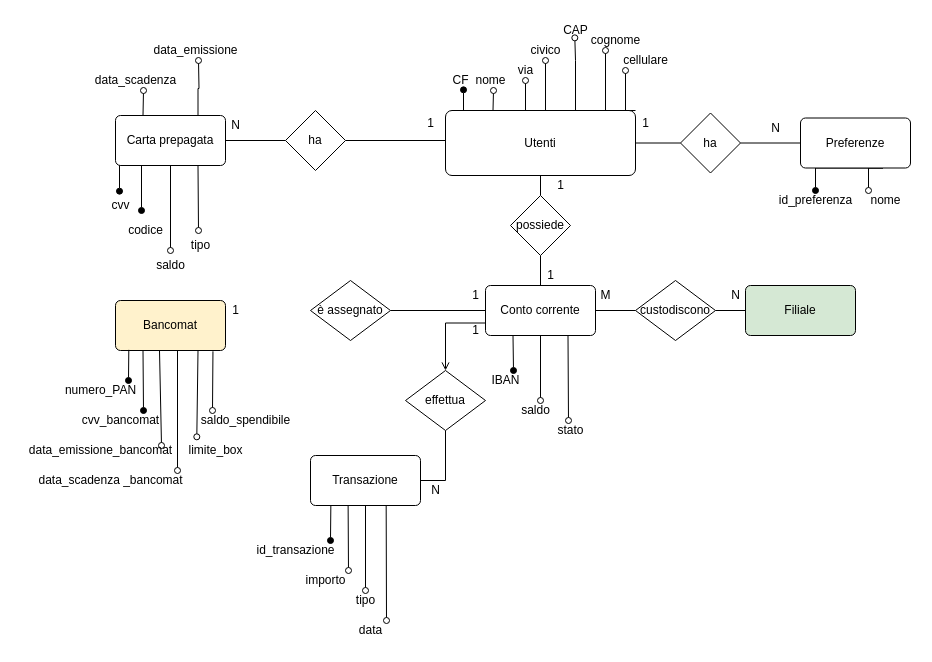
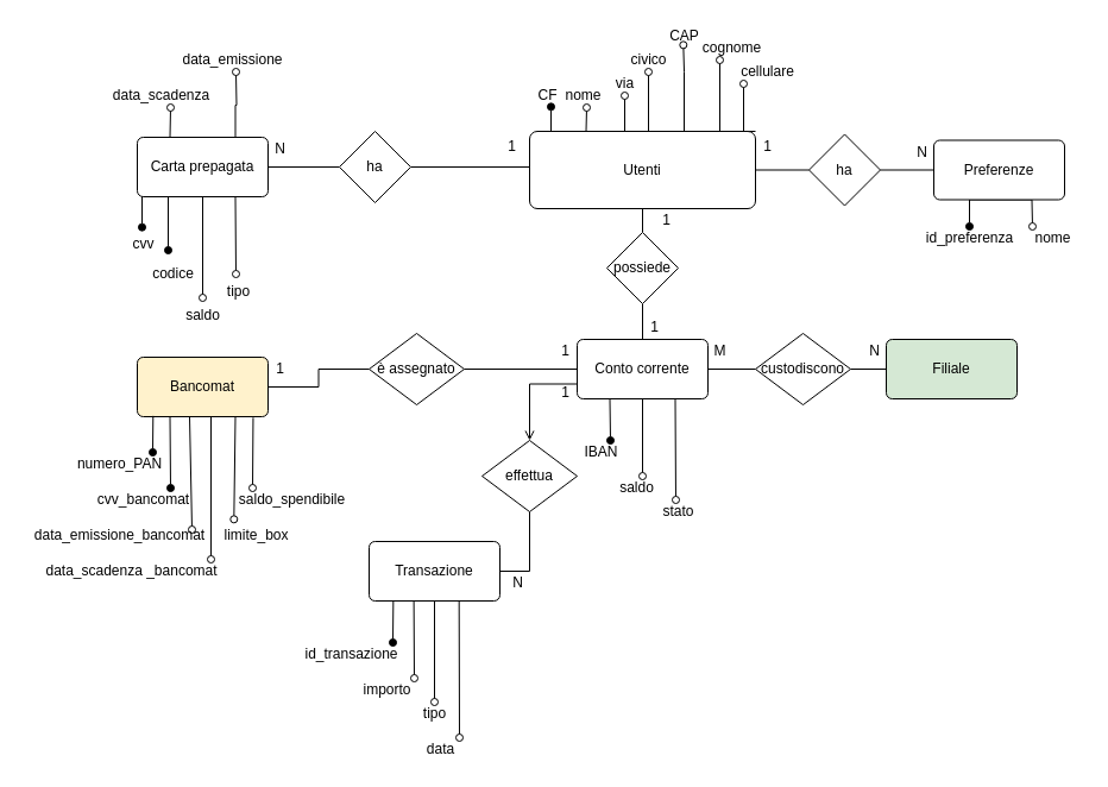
- <mxCell id="14" value="Preferenze" style="rounded=1;arcSize=10;whiteSpace=wrap;html=1;align=center;" parent="1" vertex="1"><mxGeometry x="800" y="117.5" width="110" height="50" as="geometry" /></mxCell>
+ <mxCell id="14" value="Preferenze" style="rounded=1;arcSize=10;whiteSpace=wrap;html=1;align=center;" parent="1" vertex="1"><mxGeometry x="785" y="117.5" width="110" height="50" as="geometry" /></mxCell>
+ <mxCell id="44" style="edgeStyle=orthogonalEdgeStyle;rounded=0;orthogonalLoop=1;jettySize=auto;html=1;exitX=0;exitY=0.5;exitDx=0;exitDy=0;entryX=1;entryY=0.5;entryDx=0;entryDy=0;endArrow=none;endFill=0;" parent="1" source="45" target="23" edge="1"><mxGeometry relative="1" as="geometry" /></mxCell>
